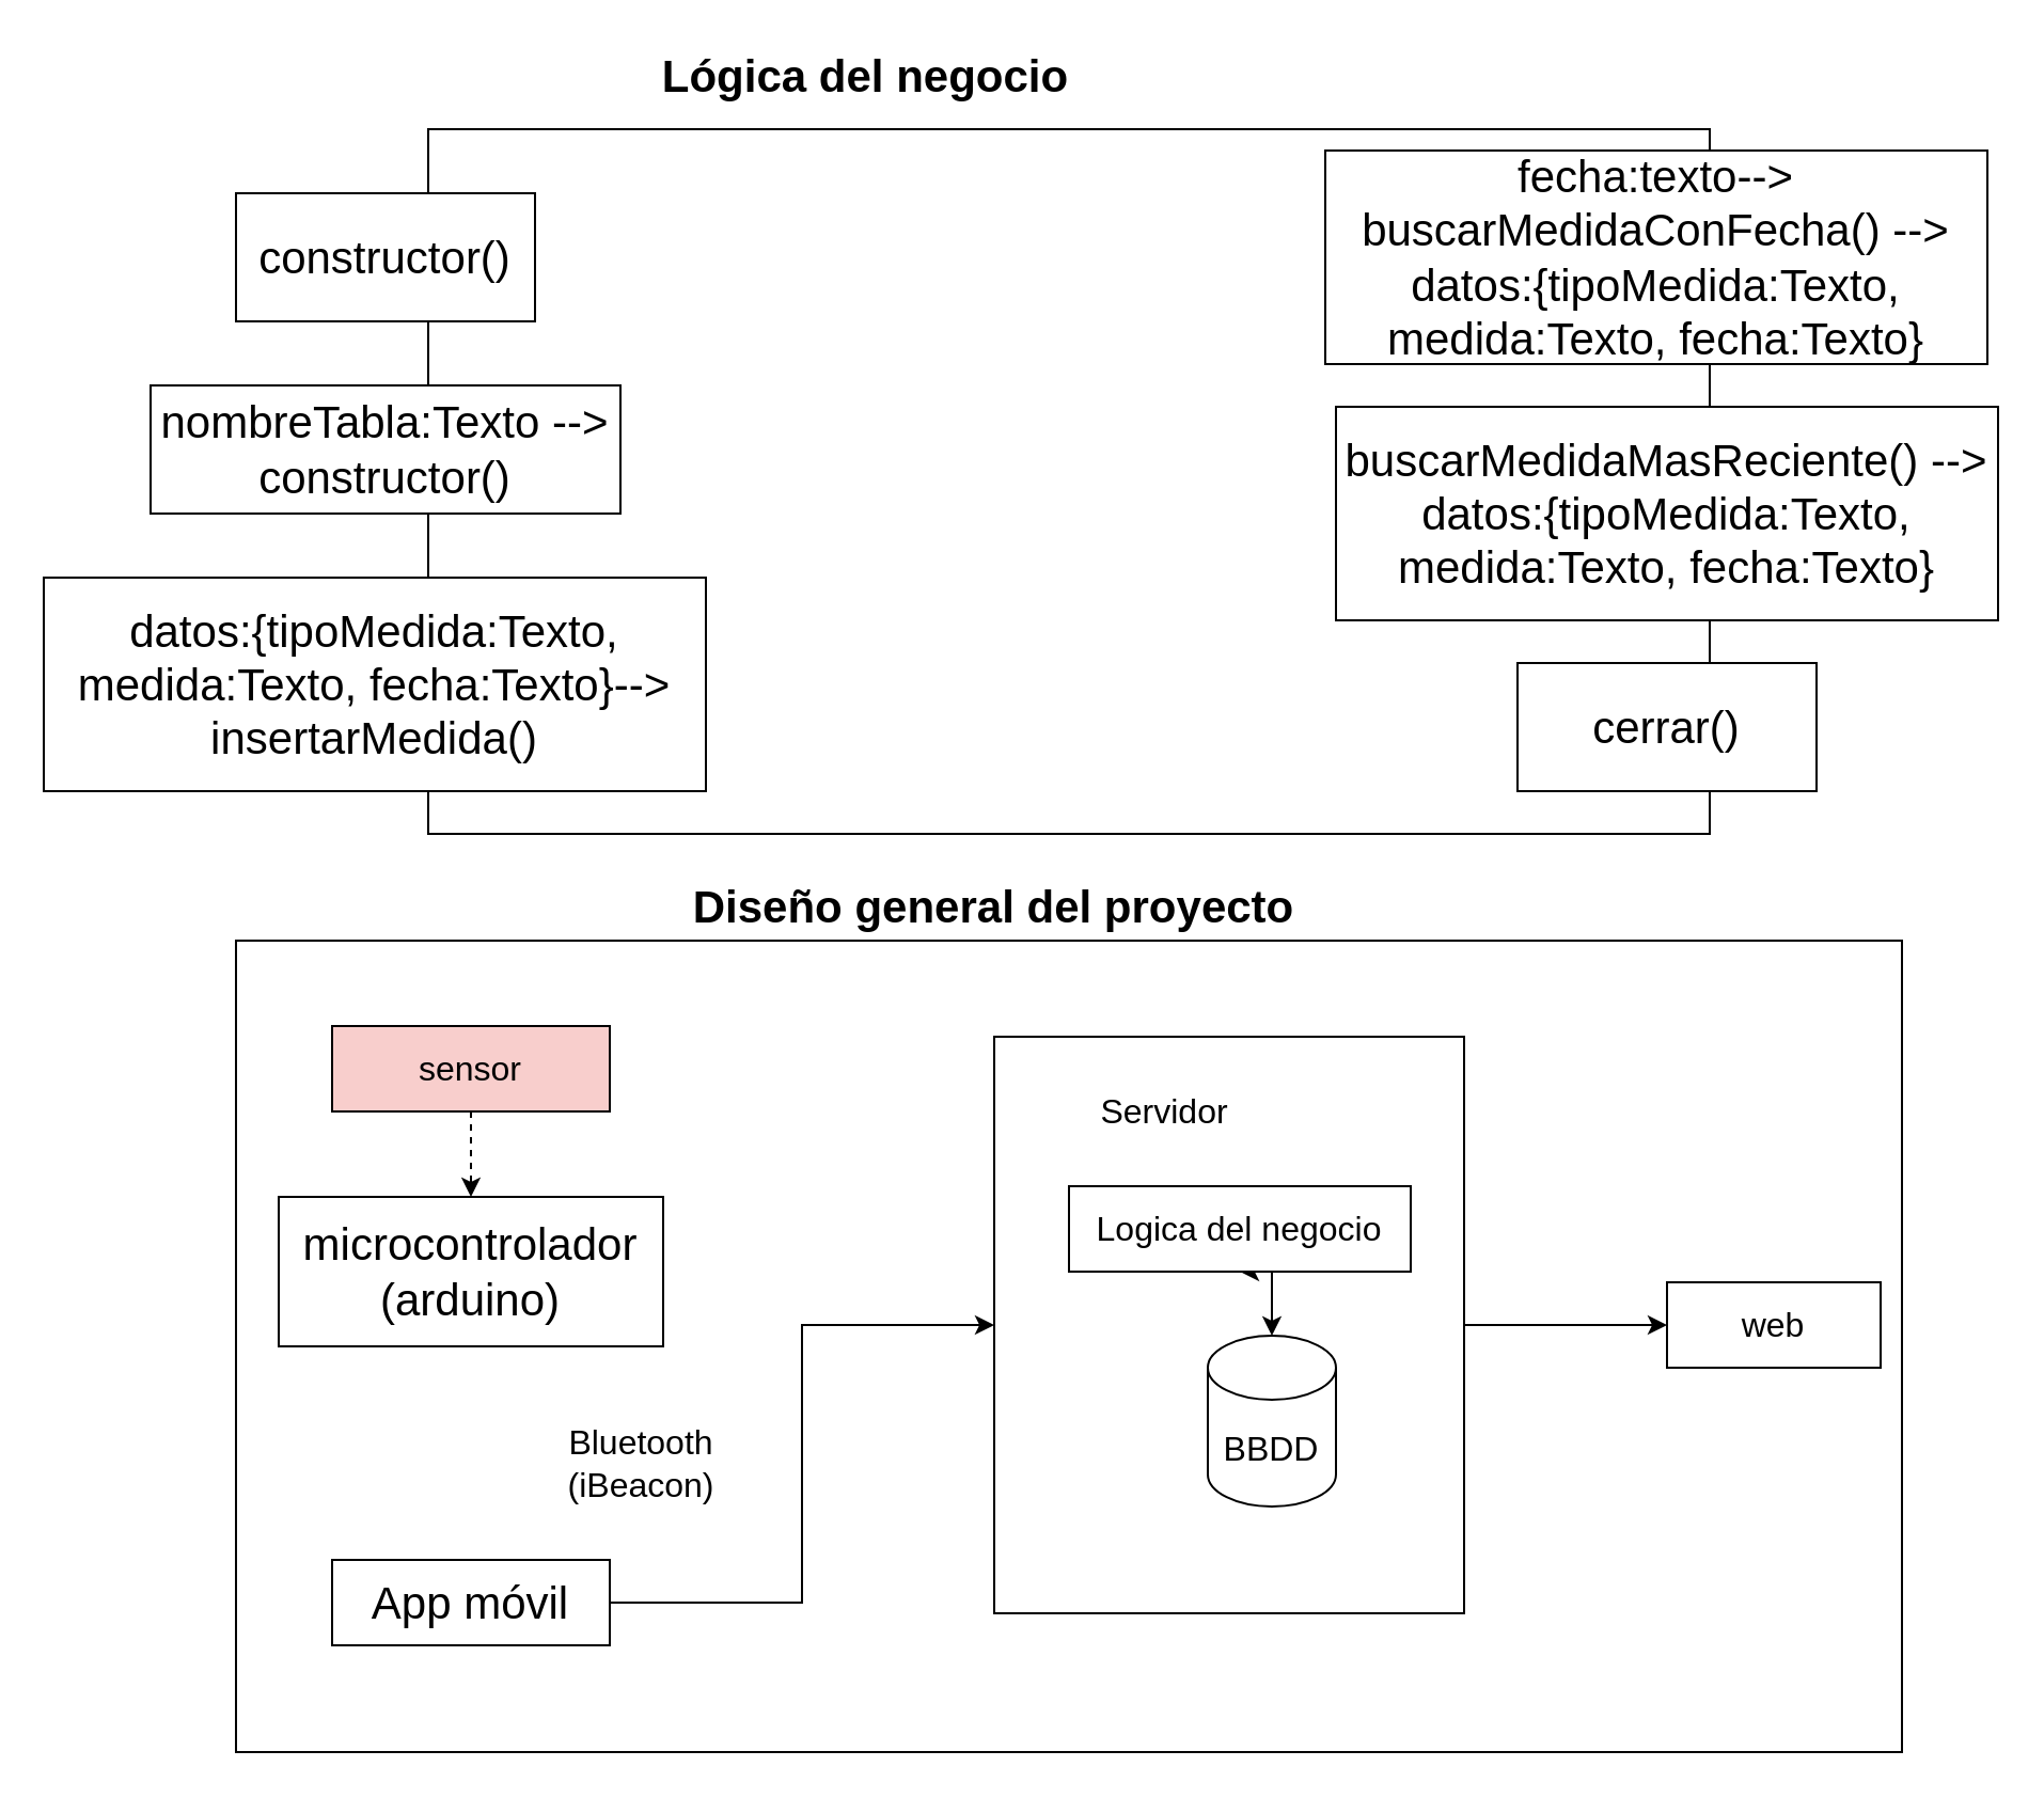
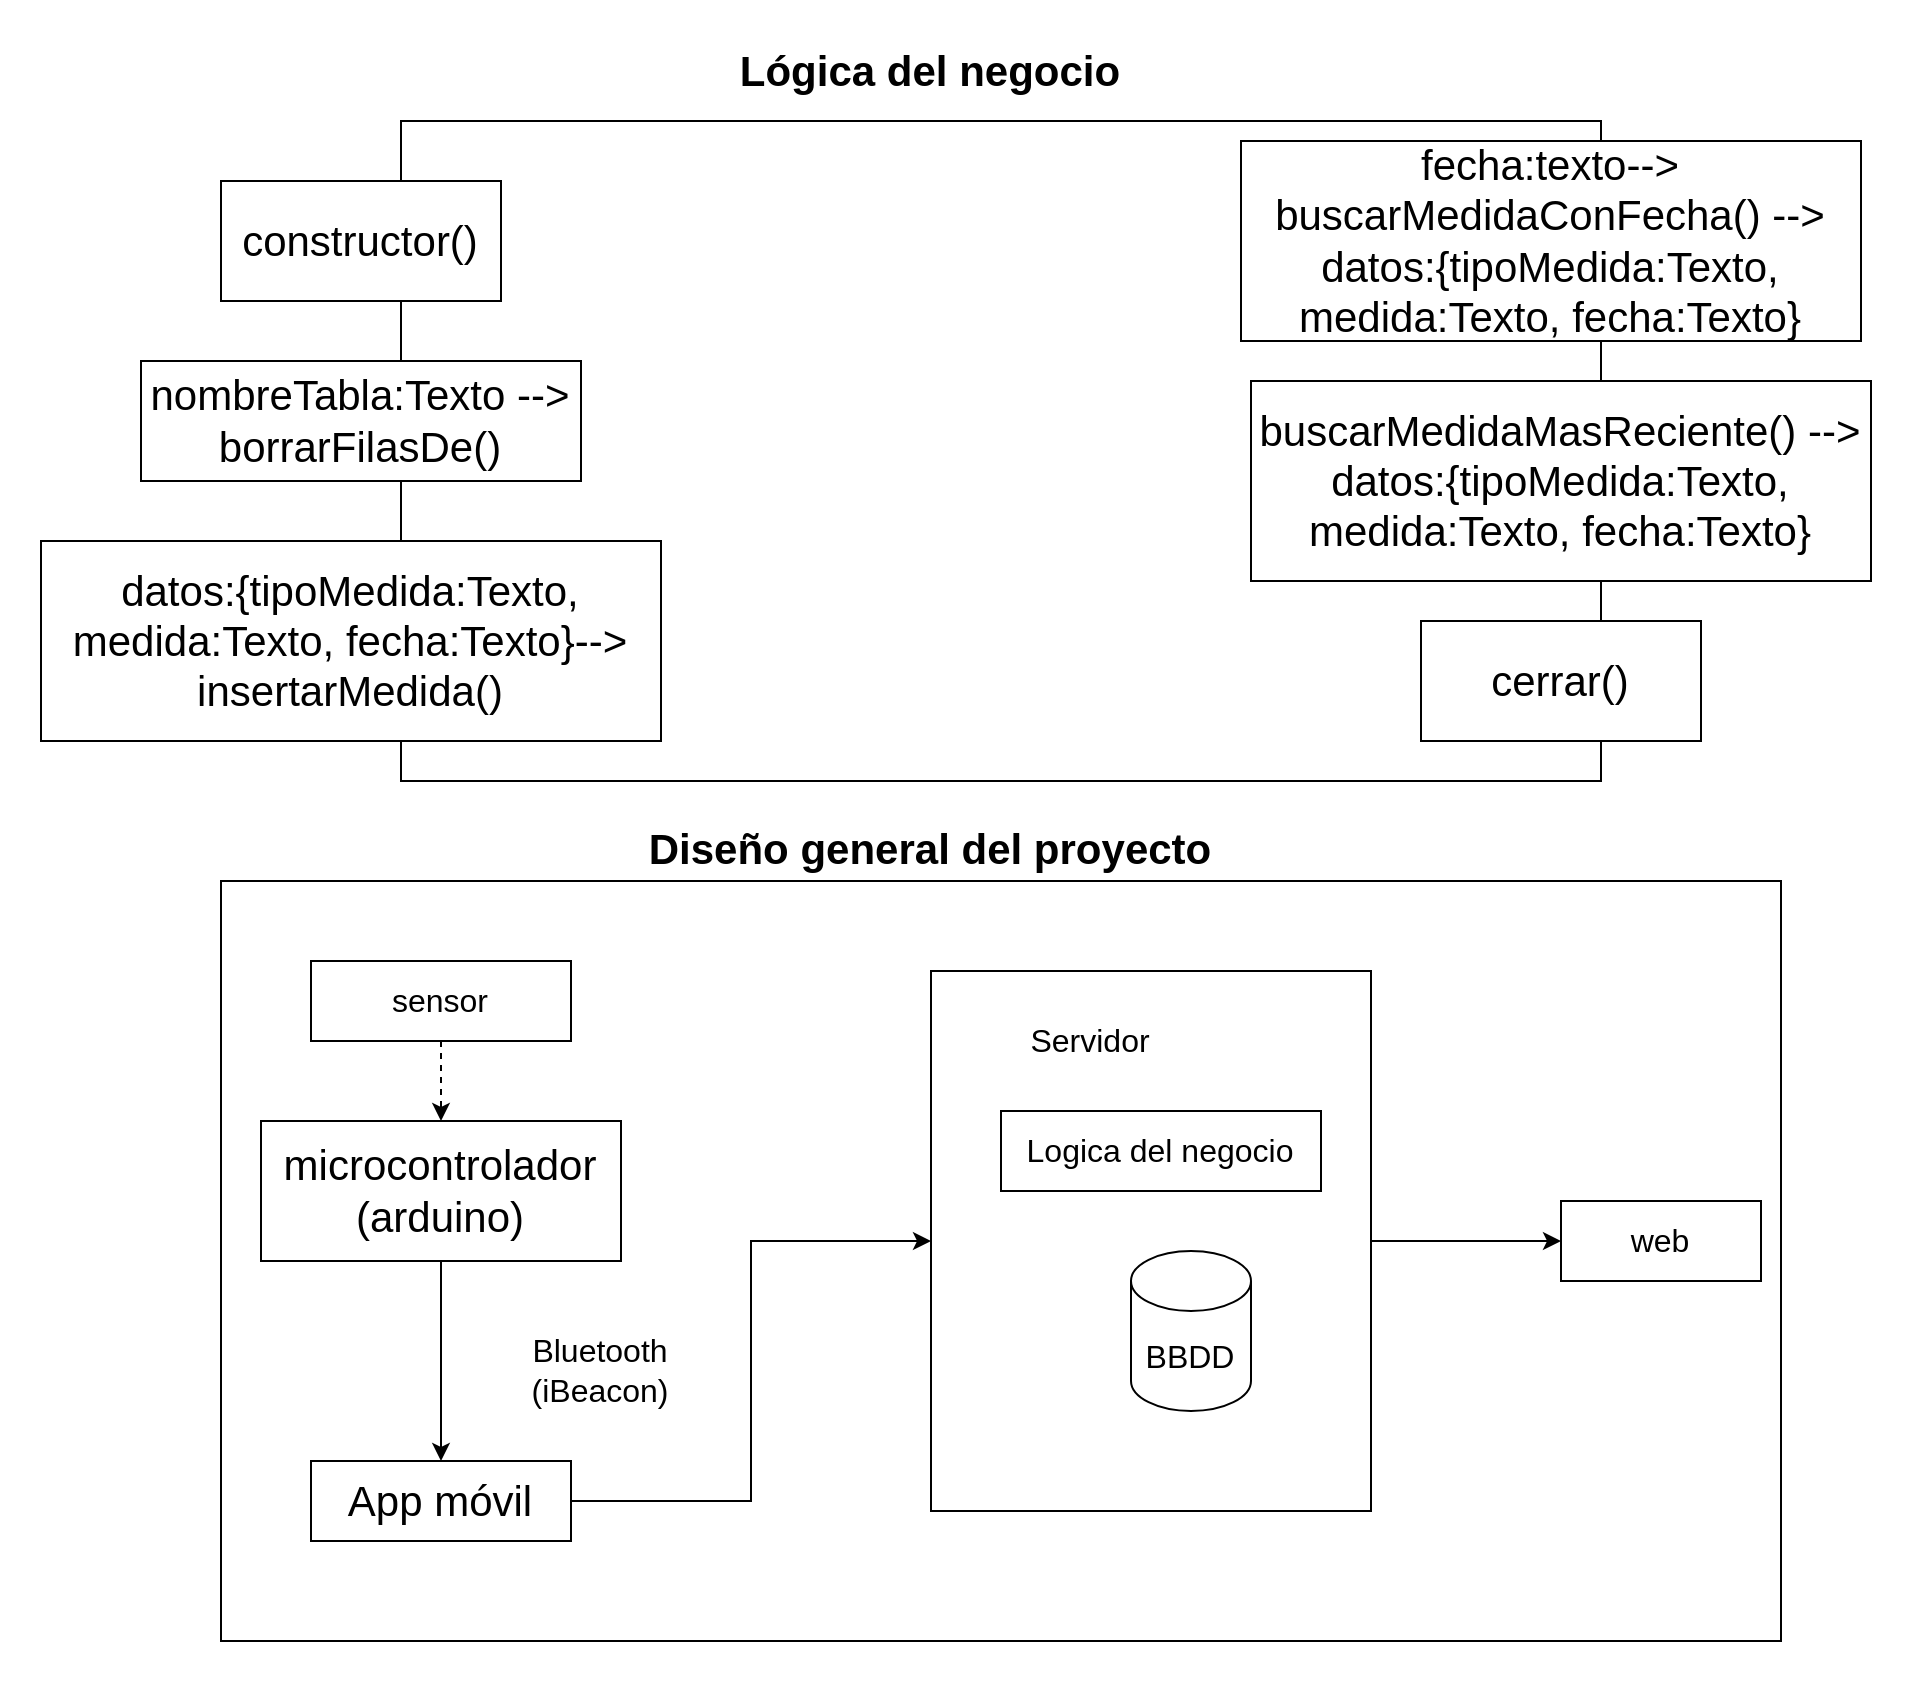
- <mxCell id="2" value="&lt;b&gt;&lt;font style=&quot;font-size: 21px;&quot;&gt;Lógica del negocio&lt;/font&gt;&lt;/b&gt;" style="text;html=1;strokeColor=none;fillColor=none;align=center;verticalAlign=middle;whiteSpace=wrap;rounded=0;" parent="1" vertex="1"><mxGeometry x="290" y="20" width="230" height="30" as="geometry" /></mxCell>
+ <mxCell id="2" value="&lt;b&gt;&lt;font style=&quot;font-size: 21px;&quot;&gt;Lógica del negocio&lt;/font&gt;&lt;/b&gt;" style="text;html=1;strokeColor=none;fillColor=none;align=center;verticalAlign=middle;whiteSpace=wrap;rounded=0;" parent="1" vertex="1"><mxGeometry x="350" y="20" width="230" height="30" as="geometry" /></mxCell>
- <mxCell id="5" value="nombreTabla:Texto --&amp;gt;&lt;br&gt;constructor()" style="rounded=0;whiteSpace=wrap;html=1;fontSize=21;" parent="1" vertex="1"><mxGeometry x="70" y="180" width="220" height="60" as="geometry" /></mxCell>
+ <mxCell id="5" value="nombreTabla:Texto --&amp;gt;&lt;br&gt;borrarFilasDe()" style="rounded=0;whiteSpace=wrap;html=1;fontSize=21;" parent="1" vertex="1"><mxGeometry x="70" y="180" width="220" height="60" as="geometry" /></mxCell>
- <mxCell id="18" value="sensor" style="rounded=0;whiteSpace=wrap;html=1;fontSize=16;fillColor=#f8cecc;" vertex="1" parent="1"><mxGeometry x="155" y="480" width="130" height="40" as="geometry" /></mxCell>
+ <mxCell id="18" value="sensor" style="rounded=0;whiteSpace=wrap;html=1;fontSize=16;" vertex="1" parent="1"><mxGeometry x="155" y="480" width="130" height="40" as="geometry" /></mxCell>
- <mxCell id="22" style="edgeStyle=orthogonalEdgeStyle;rounded=0;orthogonalLoop=1;jettySize=auto;html=1;exitX=0.5;exitY=1;exitDx=0;exitDy=0;entryX=0.5;entryY=0;entryDx=0;entryDy=0;entryPerimeter=0;fontSize=16;startArrow=classic;startFill=1;" edge="1" parent="1" source="23" target="24"><mxGeometry relative="1" as="geometry" /></mxCell>
+ <mxCell id="12" style="edgeStyle=orthogonalEdgeStyle;rounded=0;orthogonalLoop=1;jettySize=auto;html=1;exitX=0.5;exitY=1;exitDx=0;exitDy=0;entryX=0.5;entryY=0;entryDx=0;entryDy=0;fontSize=16;" edge="1" parent="1" source="13" target="16"><mxGeometry relative="1" as="geometry" /></mxCell>
